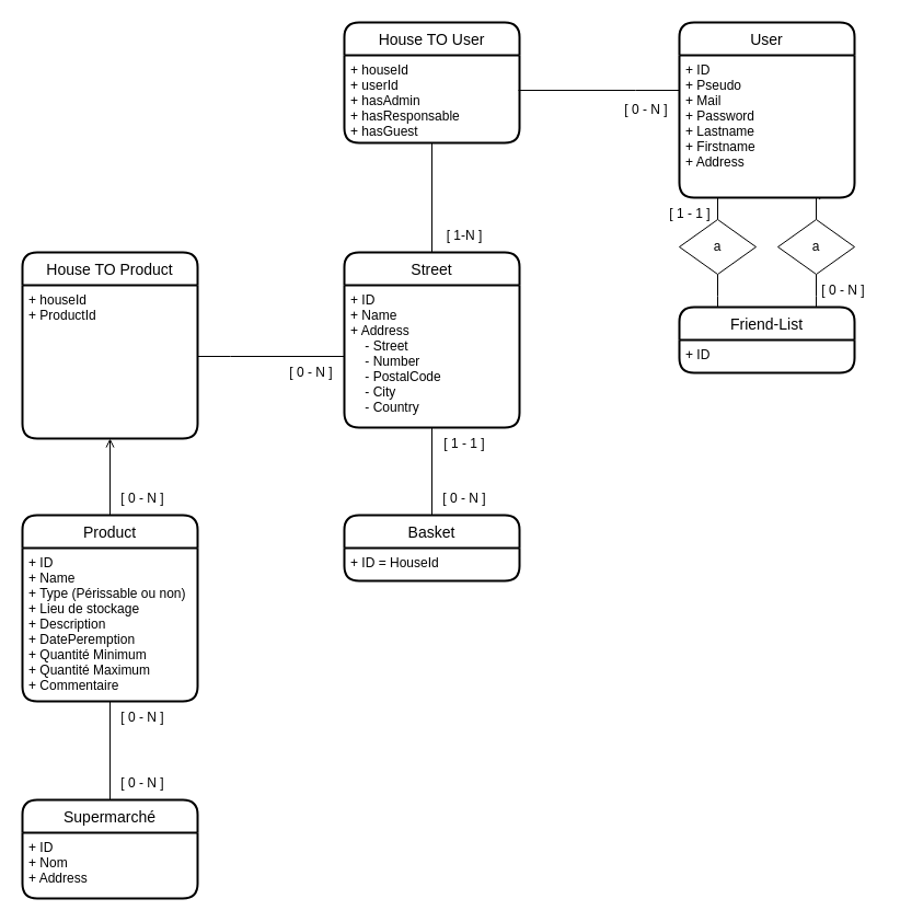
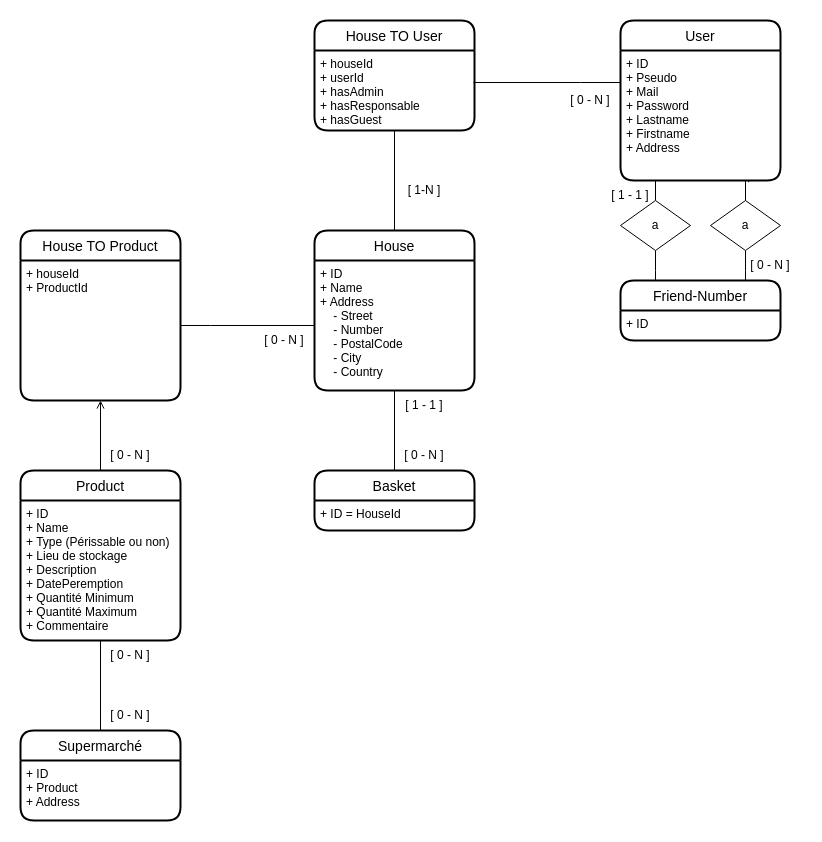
- <mxCell id="11" value="[ 1-N ]" style="text;html=1;strokeColor=none;fillColor=none;align=center;verticalAlign=middle;whiteSpace=wrap;rounded=0;" parent="1" vertex="1"><mxGeometry x="394" y="200" width="60" height="30" as="geometry" /></mxCell>
+ <mxCell id="11" value="[ 1-N ]" style="text;html=1;strokeColor=none;fillColor=none;align=center;verticalAlign=middle;whiteSpace=wrap;rounded=0;" parent="1" vertex="1"><mxGeometry x="394" y="175" width="60" height="30" as="geometry" /></mxCell>
- <mxCell id="3" value="Street" style="swimlane;childLayout=stackLayout;horizontal=1;startSize=30;horizontalStack=0;rounded=1;fontSize=14;fontStyle=0;strokeWidth=2;resizeParent=0;resizeLast=1;shadow=0;dashed=0;align=center;" parent="1" vertex="1"><mxGeometry x="314" y="230" width="160" height="160" as="geometry" /></mxCell>
+ <mxCell id="3" value="House" style="swimlane;childLayout=stackLayout;horizontal=1;startSize=30;horizontalStack=0;rounded=1;fontSize=14;fontStyle=0;strokeWidth=2;resizeParent=0;resizeLast=1;shadow=0;dashed=0;align=center;" parent="1" vertex="1"><mxGeometry x="314" y="230" width="160" height="160" as="geometry" /></mxCell>
- <mxCell id="28" value="Friend-List" style="swimlane;childLayout=stackLayout;horizontal=1;startSize=30;horizontalStack=0;rounded=1;fontSize=14;fontStyle=0;strokeWidth=2;resizeParent=0;resizeLast=1;shadow=0;dashed=0;align=center;" parent="1" vertex="1"><mxGeometry x="620" y="280" width="160" height="60" as="geometry" /></mxCell>
+ <mxCell id="28" value="Friend-Number" style="swimlane;childLayout=stackLayout;horizontal=1;startSize=30;horizontalStack=0;rounded=1;fontSize=14;fontStyle=0;strokeWidth=2;resizeParent=0;resizeLast=1;shadow=0;dashed=0;align=center;" parent="1" vertex="1"><mxGeometry x="620" y="280" width="160" height="60" as="geometry" /></mxCell>
- <mxCell id="33" value="+ ID&#10;+ Nom&#10;+ Address" style="align=left;strokeColor=none;fillColor=none;spacingLeft=4;fontSize=12;verticalAlign=top;resizable=0;rotatable=0;part=1;" parent="32" vertex="1"><mxGeometry y="30" width="160" height="60" as="geometry" /></mxCell>
+ <mxCell id="33" value="+ ID&#10;+ Product&#10;+ Address" style="align=left;strokeColor=none;fillColor=none;spacingLeft=4;fontSize=12;verticalAlign=top;resizable=0;rotatable=0;part=1;" parent="32" vertex="1"><mxGeometry y="30" width="160" height="60" as="geometry" /></mxCell>
